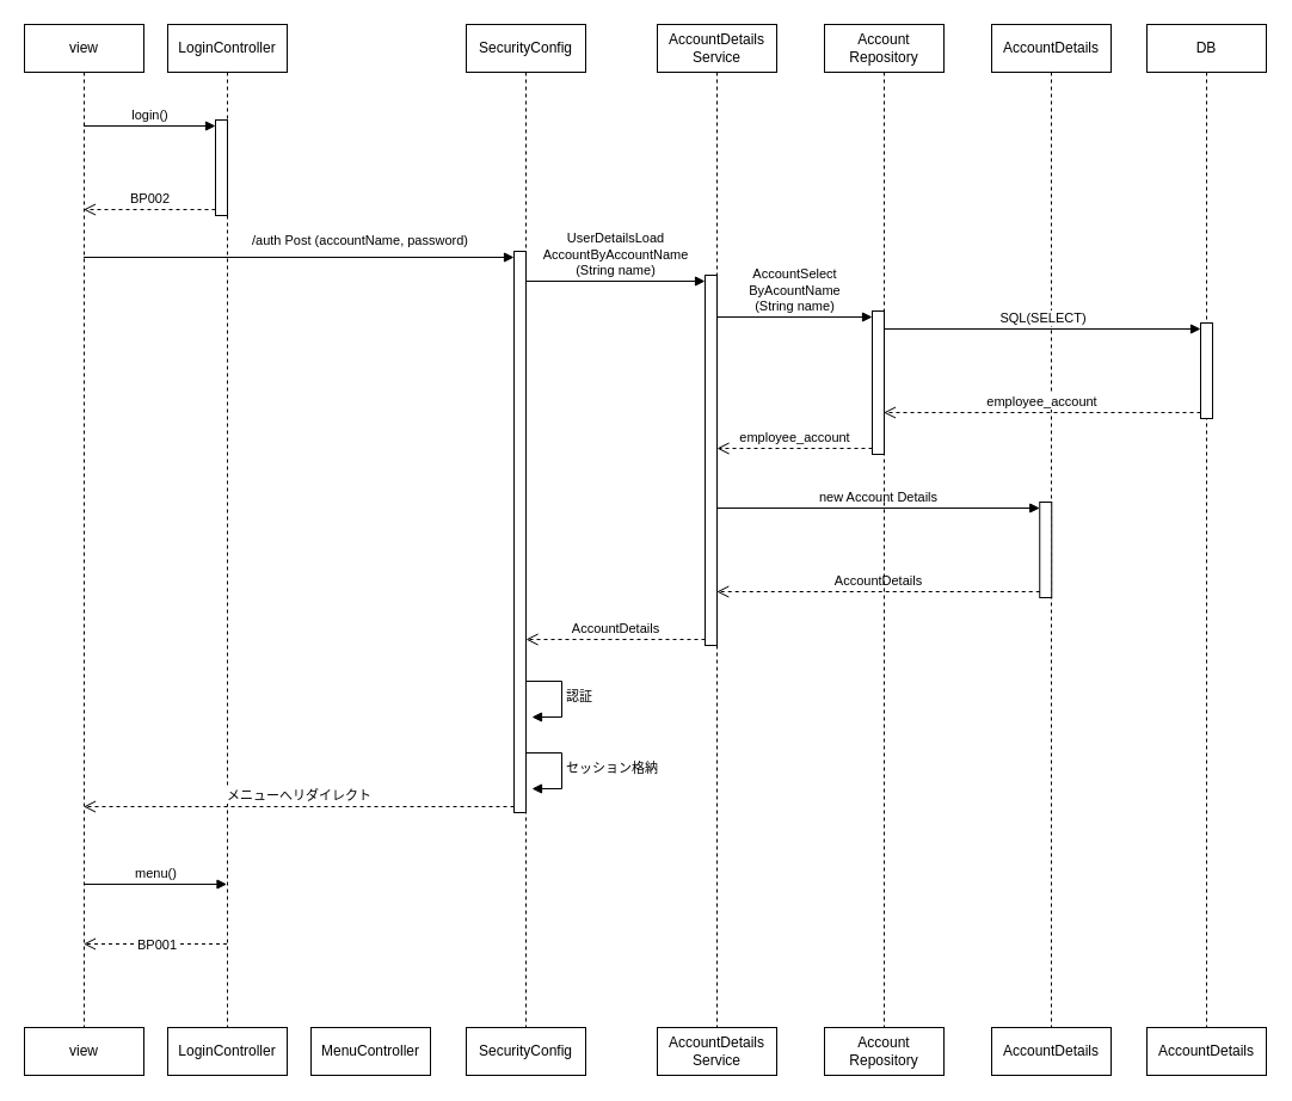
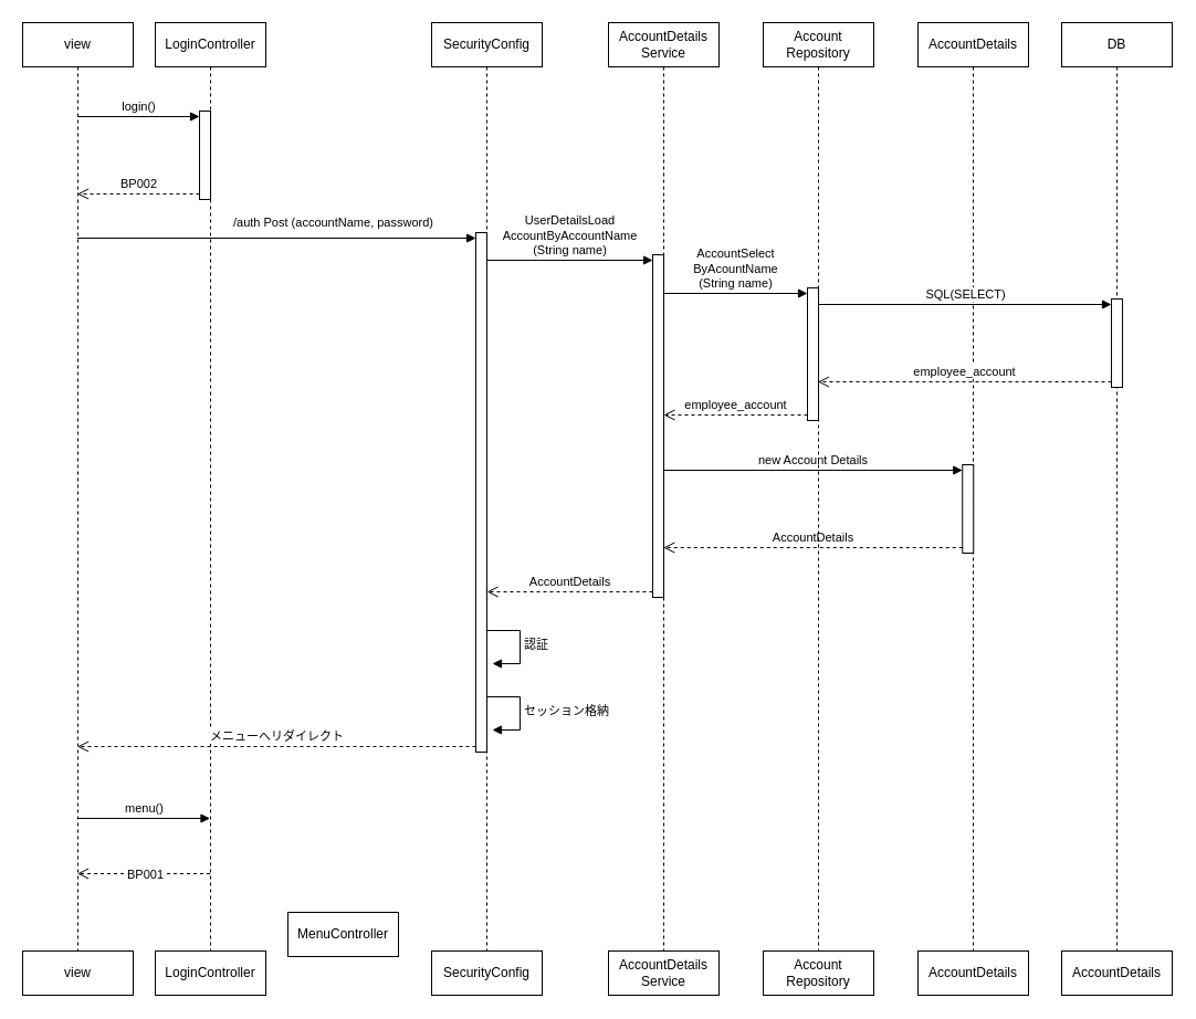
- <mxCell id="35" value="MenuController" style="shape=umlLifeline;perimeter=lifelinePerimeter;whiteSpace=wrap;html=1;container=1;dropTarget=0;collapsible=0;recursiveResize=0;outlineConnect=0;portConstraint=eastwest;newEdgeStyle={&quot;curved&quot;:0,&quot;rounded&quot;:0};" parent="1" vertex="1"><mxGeometry x="260" y="860" width="100" height="40" as="geometry" /></mxCell>
+ <mxCell id="35" value="MenuController" style="shape=umlLifeline;perimeter=lifelinePerimeter;whiteSpace=wrap;html=1;container=1;dropTarget=0;collapsible=0;recursiveResize=0;outlineConnect=0;portConstraint=eastwest;newEdgeStyle={&quot;curved&quot;:0,&quot;rounded&quot;:0};" parent="1" vertex="1"><mxGeometry x="260" y="825" width="100" height="40" as="geometry" /></mxCell>
